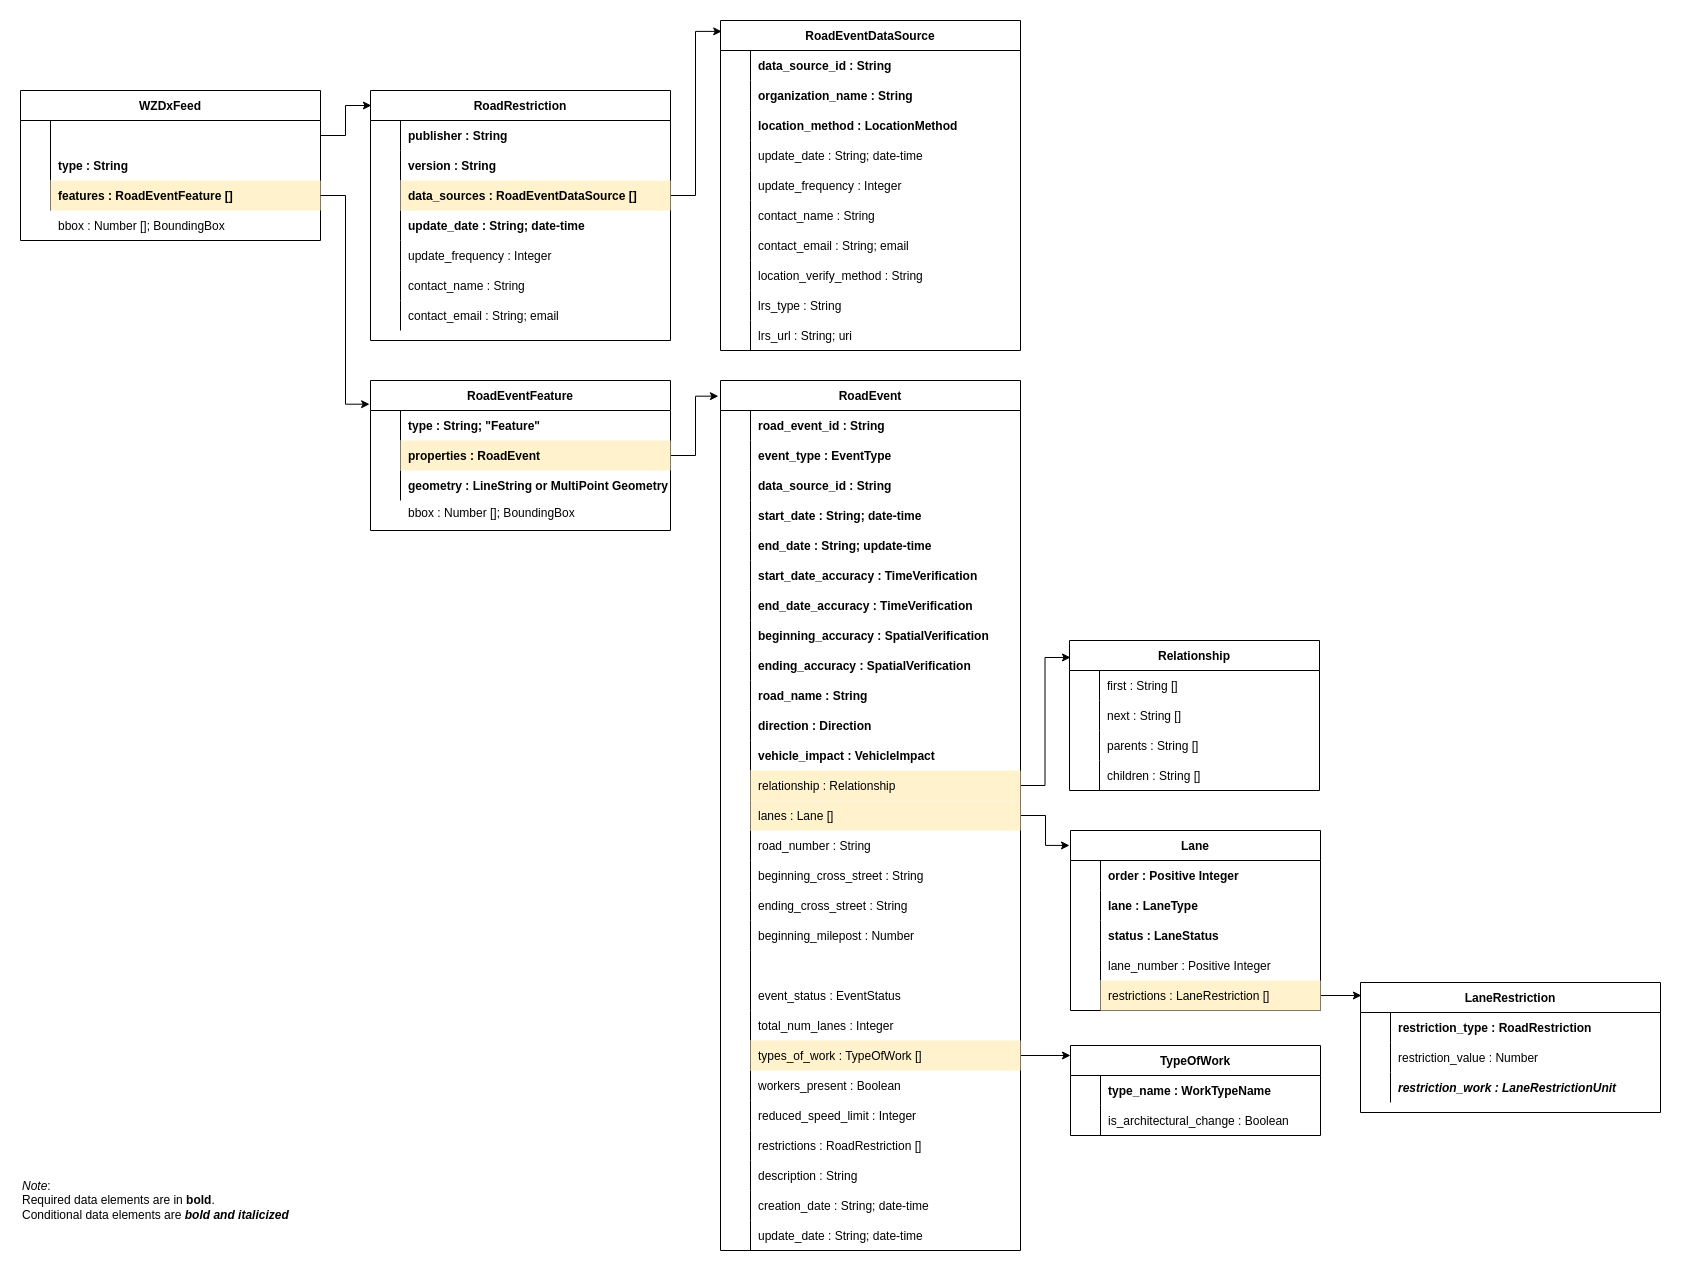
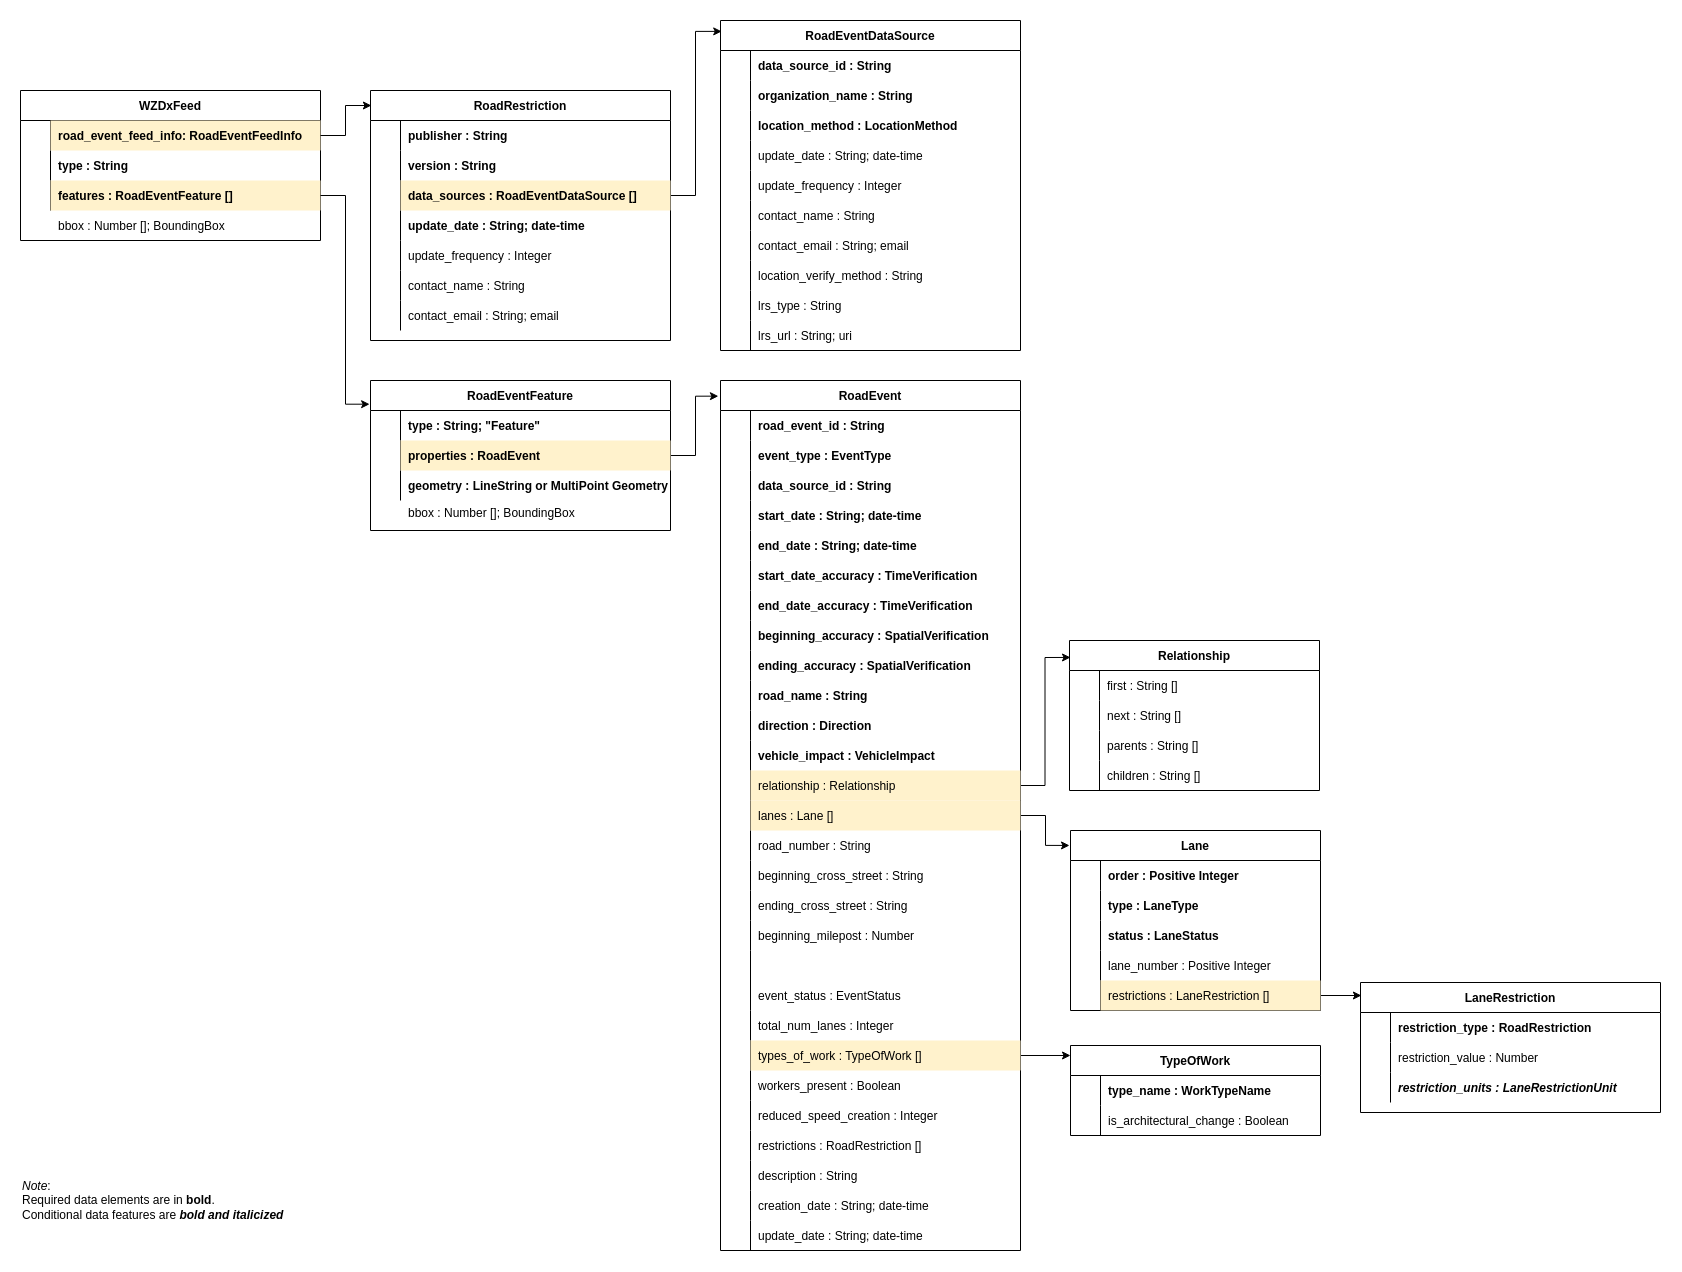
+ <mxCell id="10" value="road_event_feed_info: RoadEventFeedInfo" style="shape=partialRectangle;overflow=hidden;connectable=0;fillColor=#fff2cc;top=0;left=0;bottom=0;right=0;align=left;spacingLeft=6;fontStyle=1;strokeColor=#d6b656;" parent="8" vertex="1"><mxGeometry x="30" width="270" height="30" as="geometry" /></mxCell>
- <mxCell id="99" value="end_date : String; update-time" style="shape=partialRectangle;overflow=hidden;connectable=0;fillColor=none;top=0;left=0;bottom=0;right=0;align=left;spacingLeft=6;fontStyle=1" parent="97" vertex="1"><mxGeometry x="30" width="270" height="30" as="geometry" /></mxCell>
+ <mxCell id="99" value="end_date : String; date-time" style="shape=partialRectangle;overflow=hidden;connectable=0;fillColor=none;top=0;left=0;bottom=0;right=0;align=left;spacingLeft=6;fontStyle=1" parent="97" vertex="1"><mxGeometry x="30" width="270" height="30" as="geometry" /></mxCell>
- <mxCell id="187" value="lane : LaneType" style="shape=partialRectangle;overflow=hidden;connectable=0;fillColor=none;top=0;left=0;bottom=0;right=0;align=left;spacingLeft=6;fontStyle=1" parent="185" vertex="1"><mxGeometry x="30" width="220" height="30" as="geometry" /></mxCell>
+ <mxCell id="187" value="type : LaneType" style="shape=partialRectangle;overflow=hidden;connectable=0;fillColor=none;top=0;left=0;bottom=0;right=0;align=left;spacingLeft=6;fontStyle=1" parent="185" vertex="1"><mxGeometry x="30" width="220" height="30" as="geometry" /></mxCell>
- <mxCell id="213" value="restriction_work : LaneRestrictionUnit" style="shape=partialRectangle;overflow=hidden;connectable=0;fillColor=none;top=0;left=0;bottom=0;right=0;align=left;spacingLeft=6;fontStyle=3" parent="211" vertex="1"><mxGeometry x="30" width="270" height="30" as="geometry" /></mxCell>
+ <mxCell id="213" value="restriction_units : LaneRestrictionUnit" style="shape=partialRectangle;overflow=hidden;connectable=0;fillColor=none;top=0;left=0;bottom=0;right=0;align=left;spacingLeft=6;fontStyle=3" parent="211" vertex="1"><mxGeometry x="30" width="270" height="30" as="geometry" /></mxCell>
- <mxCell id="155" value="reduced_speed_limit : Integer" style="shape=partialRectangle;overflow=hidden;connectable=0;fillColor=none;top=0;left=0;bottom=0;right=0;align=left;spacingLeft=6;fontStyle=0" parent="153" vertex="1"><mxGeometry x="30" width="270" height="30" as="geometry" /></mxCell>
+ <mxCell id="155" value="reduced_speed_creation : Integer" style="shape=partialRectangle;overflow=hidden;connectable=0;fillColor=none;top=0;left=0;bottom=0;right=0;align=left;spacingLeft=6;fontStyle=0" parent="153" vertex="1"><mxGeometry x="30" width="270" height="30" as="geometry" /></mxCell>
- <mxCell id="2" value="&lt;i&gt;Note&lt;/i&gt;: &lt;br&gt;Required data elements are in&amp;nbsp;&lt;b&gt;bold&lt;/b&gt;. &lt;br&gt;Conditional data elements are&amp;nbsp;&lt;b&gt;&lt;i&gt;bold and italicized&lt;/i&gt;&lt;/b&gt;&amp;nbsp;" style="text;html=1;strokeColor=none;fillColor=none;align=left;verticalAlign=middle;whiteSpace=wrap;rounded=0;" parent="1" vertex="1"><mxGeometry x="20" y="1190" width="540" height="20" as="geometry" /></mxCell>
+ <mxCell id="2" value="&lt;i&gt;Note&lt;/i&gt;: &lt;br&gt;Required data elements are in&amp;nbsp;&lt;b&gt;bold&lt;/b&gt;. &lt;br&gt;Conditional data features are&amp;nbsp;&lt;b&gt;&lt;i&gt;bold and italicized&lt;/i&gt;&lt;/b&gt;&amp;nbsp;" style="text;html=1;strokeColor=none;fillColor=none;align=left;verticalAlign=middle;whiteSpace=wrap;rounded=0;" parent="1" vertex="1"><mxGeometry x="20" y="1190" width="540" height="20" as="geometry" /></mxCell>
